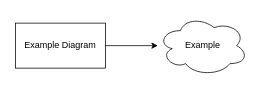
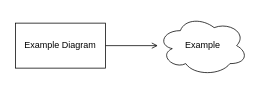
- <mxCell id="2" style="edgeStyle=orthogonalEdgeStyle;rounded=0;orthogonalLoop=1;jettySize=auto;html=1;" edge="1" parent="1" source="3" target="4"><mxGeometry relative="1" as="geometry" /></mxCell>
+ <mxCell id="2" style="edgeStyle=orthogonalEdgeStyle;rounded=0;orthogonalLoop=1;jettySize=auto;html=1;endArrow=open;" edge="1" parent="1" source="3" target="4"><mxGeometry relative="1" as="geometry" /></mxCell>
